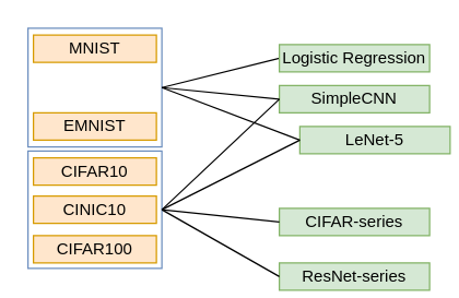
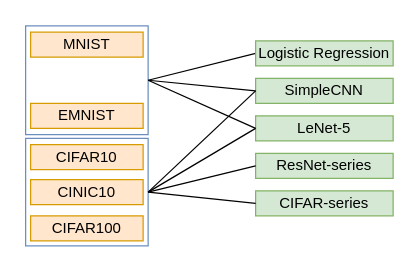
- <mxCell id="11" value="LeNet-5" style="text;html=1;align=center;verticalAlign=middle;whiteSpace=wrap;rounded=0;fillColor=#d5e8d4;strokeColor=#82b366;" parent="1" vertex="1"><mxGeometry x="219" y="92" width="110" height="20" as="geometry" /></mxCell>
+ <mxCell id="11" value="LeNet-5" style="text;html=1;align=center;verticalAlign=middle;whiteSpace=wrap;rounded=0;fillColor=#d5e8d4;strokeColor=#82b366;" parent="1" vertex="1"><mxGeometry x="204" y="92" width="110" height="20" as="geometry" /></mxCell>
- <mxCell id="13" value="ResNet-series" style="text;html=1;align=center;verticalAlign=middle;whiteSpace=wrap;rounded=0;fillColor=#d5e8d4;strokeColor=#82b366;" parent="1" vertex="1"><mxGeometry x="204" y="192" width="110" height="20" as="geometry" /></mxCell>
+ <mxCell id="13" value="ResNet-series" style="text;html=1;align=center;verticalAlign=middle;whiteSpace=wrap;rounded=0;fillColor=#d5e8d4;strokeColor=#82b366;" parent="1" vertex="1"><mxGeometry x="204" y="122" width="110" height="20" as="geometry" /></mxCell>
